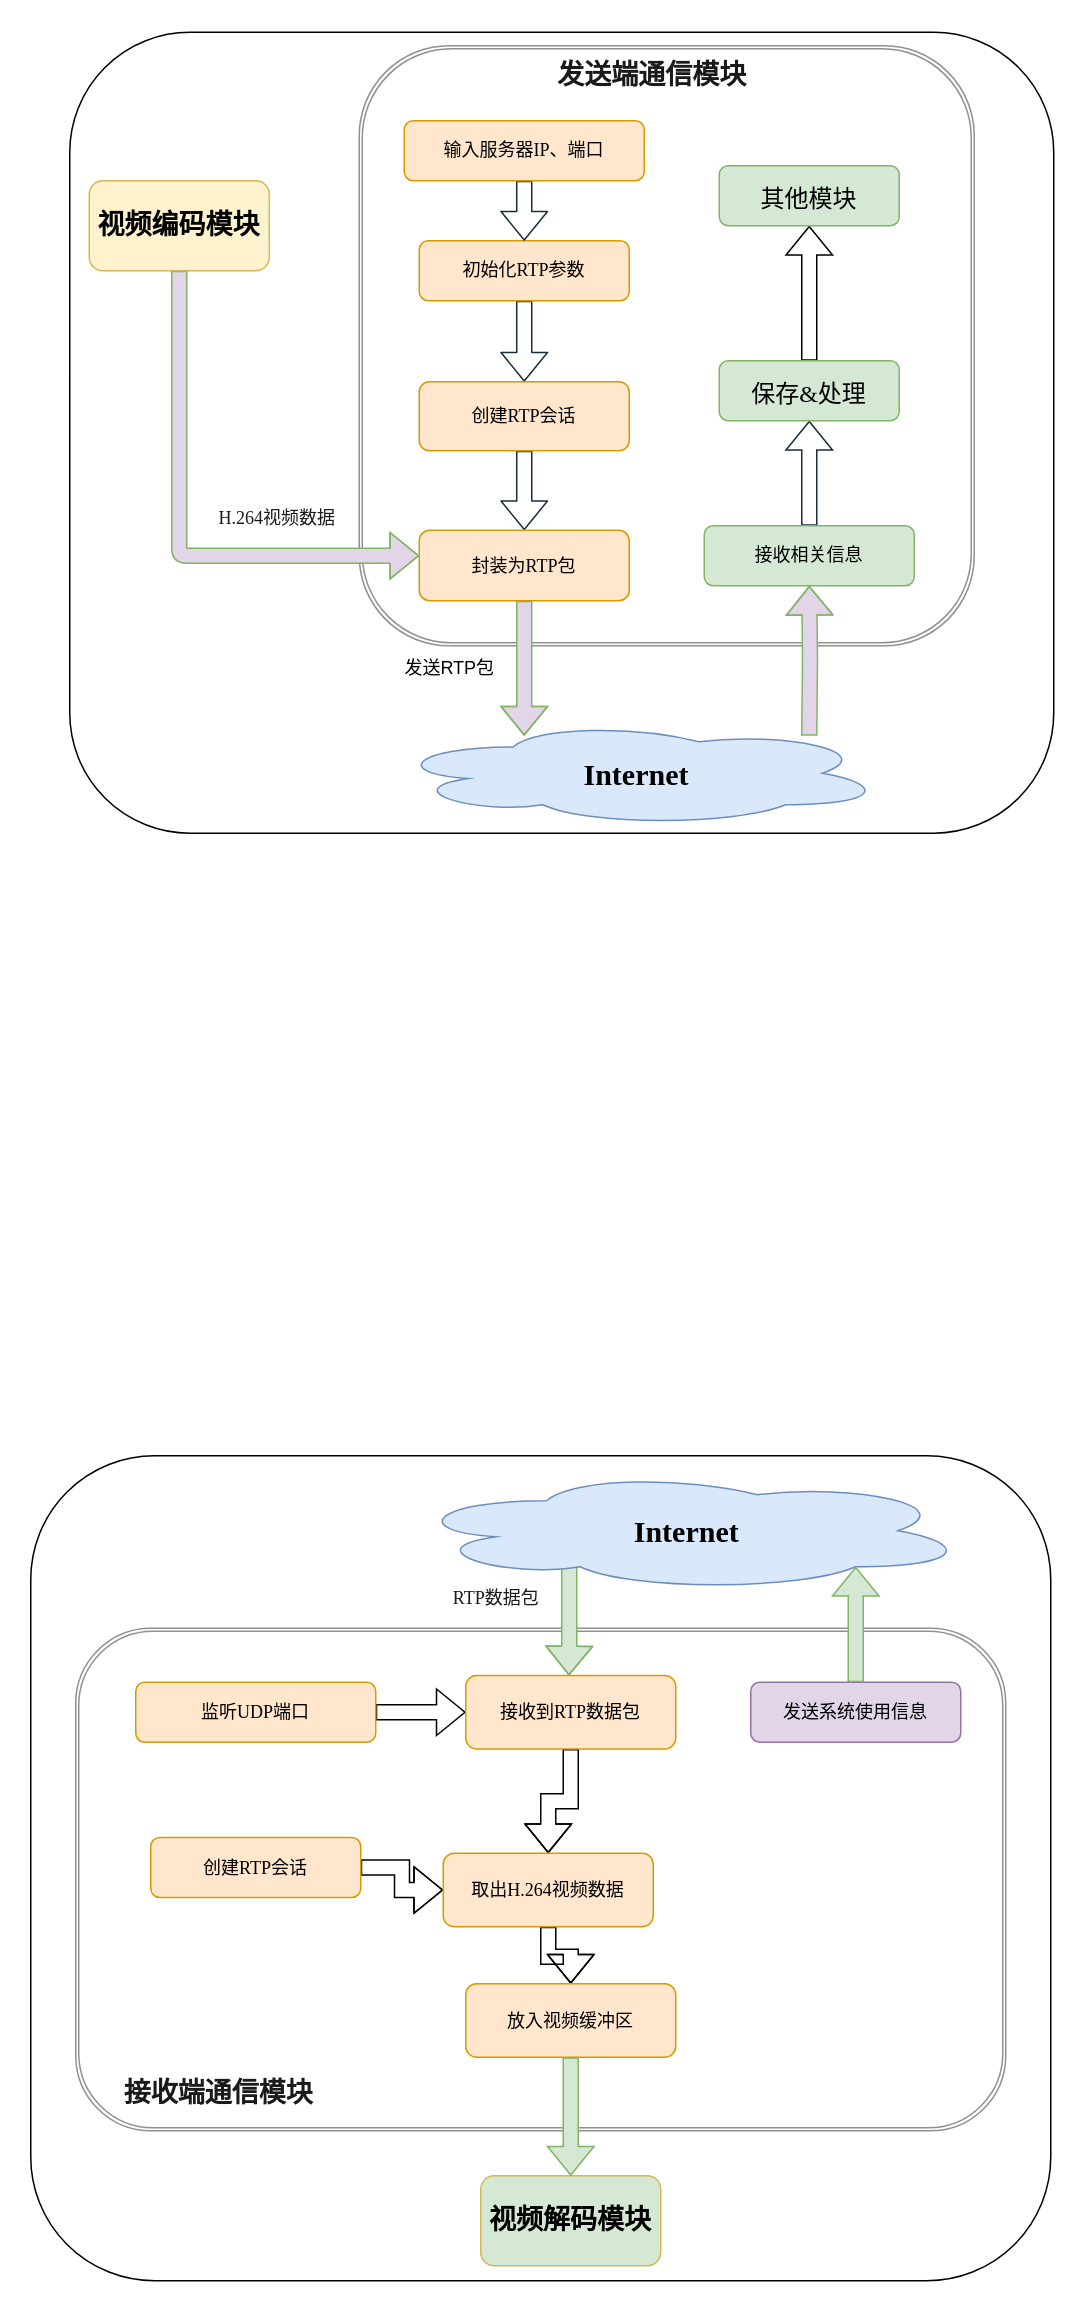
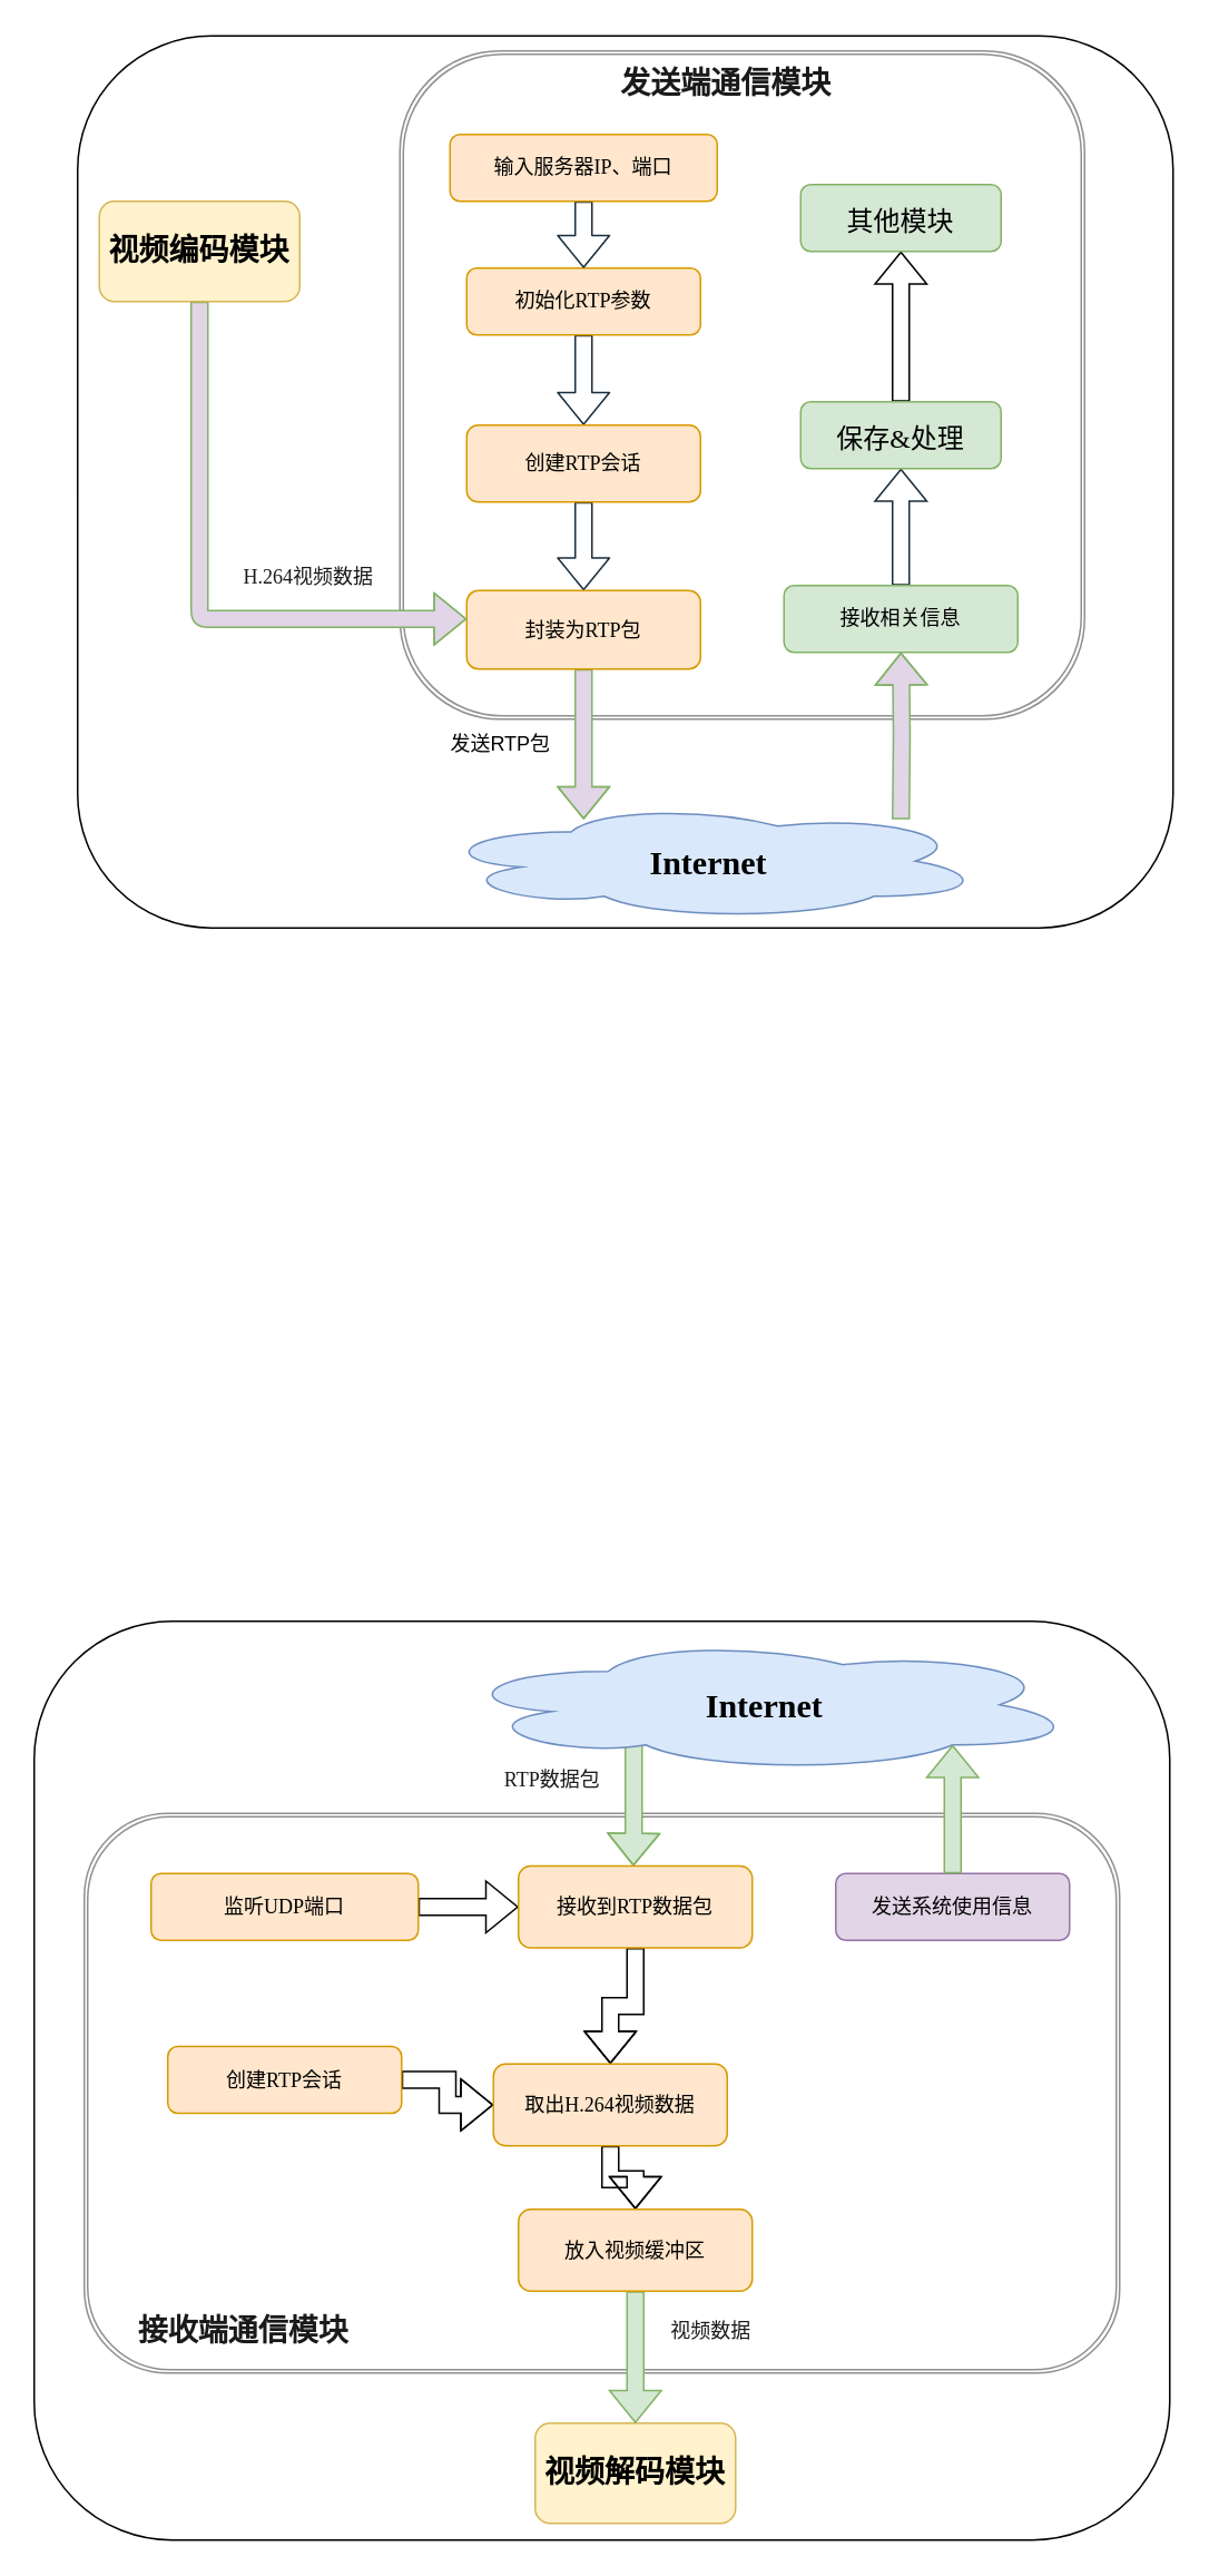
+ <mxCell id="41" value="视频数据" style="text;html=1;align=center;verticalAlign=middle;resizable=0;points=[];autosize=1;strokeColor=none;fillColor=none;fontFamily=Times New Roman;rounded=1;labelBackgroundColor=none;fontColor=#1A1A1A;" parent="1" vertex="1"><mxGeometry x="380" y="1380" width="90" height="30" as="geometry" /></mxCell>
- <mxCell id="30" value="&lt;font style=&quot;font-size: 18px;&quot;&gt;&lt;b&gt;视频解码模块&lt;/b&gt;&lt;/font&gt;" style="rounded=1;whiteSpace=wrap;html=1;fontFamily=Times New Roman;labelBackgroundColor=none;fillColor=#d5e8d4;strokeColor=#d6b656;" parent="1" vertex="1"><mxGeometry x="320" y="1450" width="120" height="60" as="geometry" /></mxCell>
+ <mxCell id="30" value="&lt;font style=&quot;font-size: 18px;&quot;&gt;&lt;b&gt;视频解码模块&lt;/b&gt;&lt;/font&gt;" style="rounded=1;whiteSpace=wrap;html=1;fontFamily=Times New Roman;labelBackgroundColor=none;fillColor=#fff2cc;strokeColor=#d6b656;" parent="1" vertex="1"><mxGeometry x="320" y="1450" width="120" height="60" as="geometry" /></mxCell>
